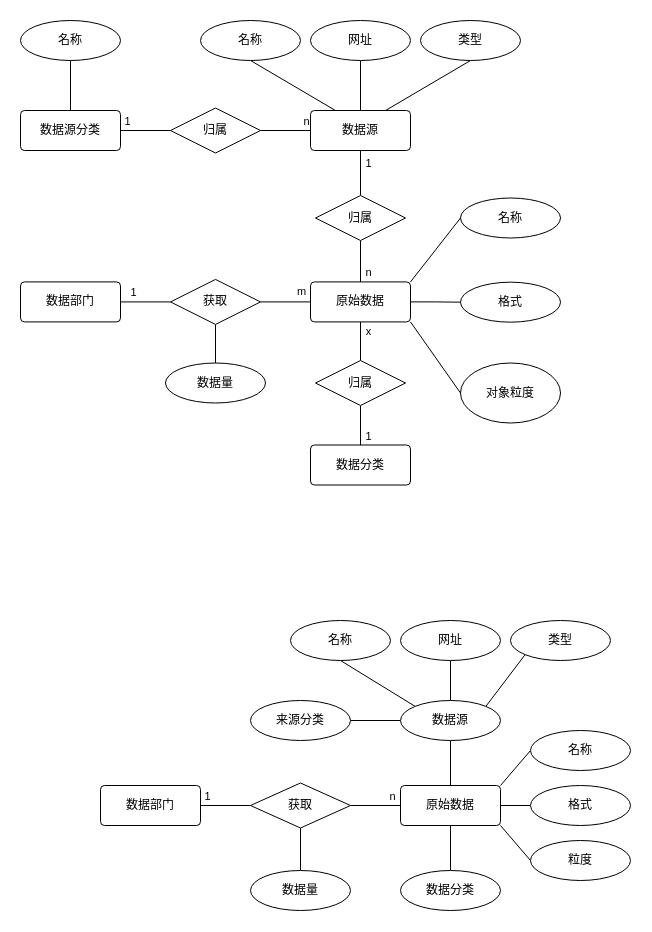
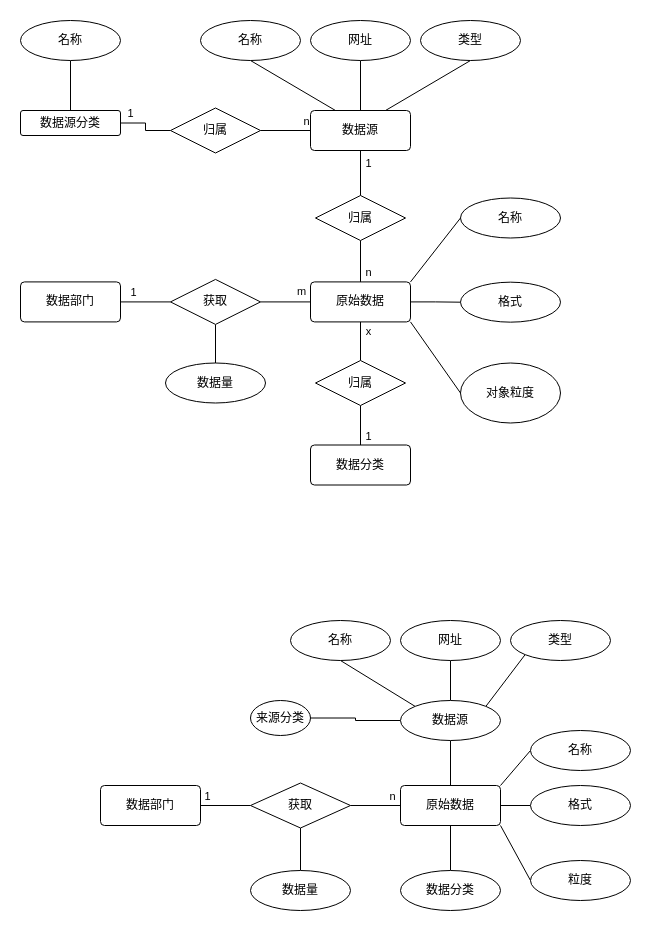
- <mxCell id="14" value="数据源分类" style="rounded=1;arcSize=10;whiteSpace=wrap;html=1;align=center;" vertex="1" parent="1"><mxGeometry x="20" y="110" width="100" height="40" as="geometry" /></mxCell>
+ <mxCell id="14" value="数据源分类" style="rounded=1;arcSize=10;whiteSpace=wrap;html=1;align=center;" vertex="1" parent="1"><mxGeometry x="20" y="110" width="100" height="25" as="geometry" /></mxCell>
- <mxCell id="67" value="来源分类" style="ellipse;whiteSpace=wrap;html=1;align=center;" vertex="1" parent="1"><mxGeometry x="250" y="700" width="100" height="40" as="geometry" /></mxCell>
+ <mxCell id="67" value="来源分类" style="ellipse;whiteSpace=wrap;html=1;align=center;" vertex="1" parent="1"><mxGeometry x="250" y="700" width="60" height="35" as="geometry" /></mxCell>
- <mxCell id="66" value="粒度" style="ellipse;whiteSpace=wrap;html=1;align=center;" vertex="1" parent="1"><mxGeometry x="530" y="840" width="100" height="40" as="geometry" /></mxCell>
+ <mxCell id="66" value="粒度" style="ellipse;whiteSpace=wrap;html=1;align=center;" vertex="1" parent="1"><mxGeometry x="530" y="860" width="100" height="40" as="geometry" /></mxCell>
